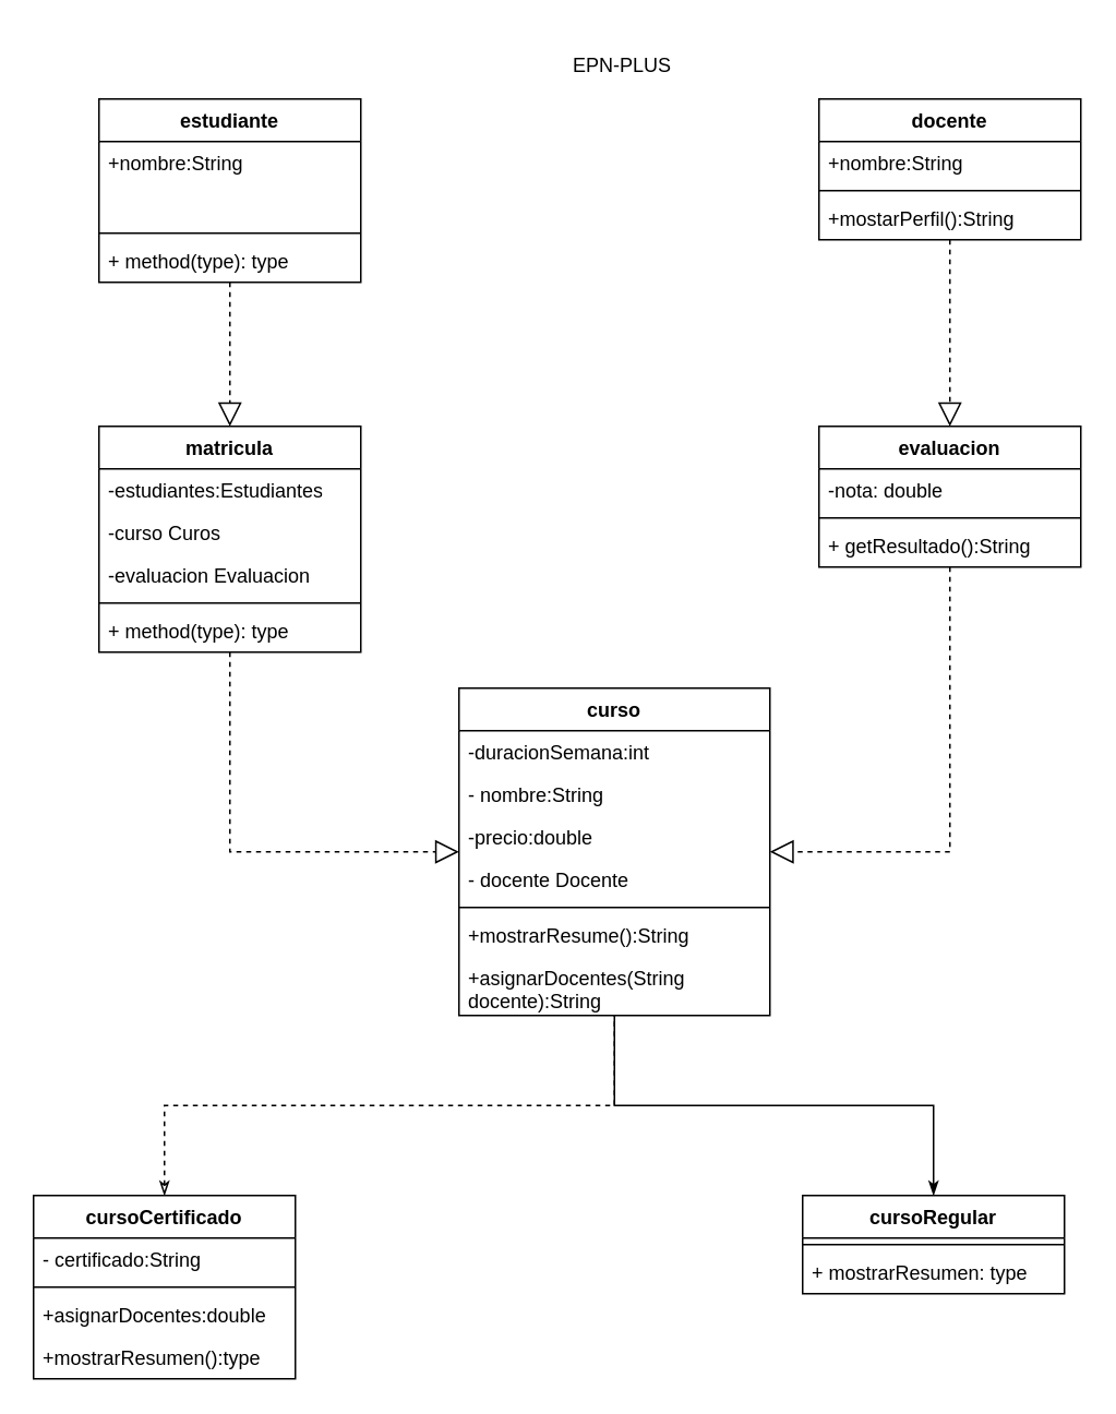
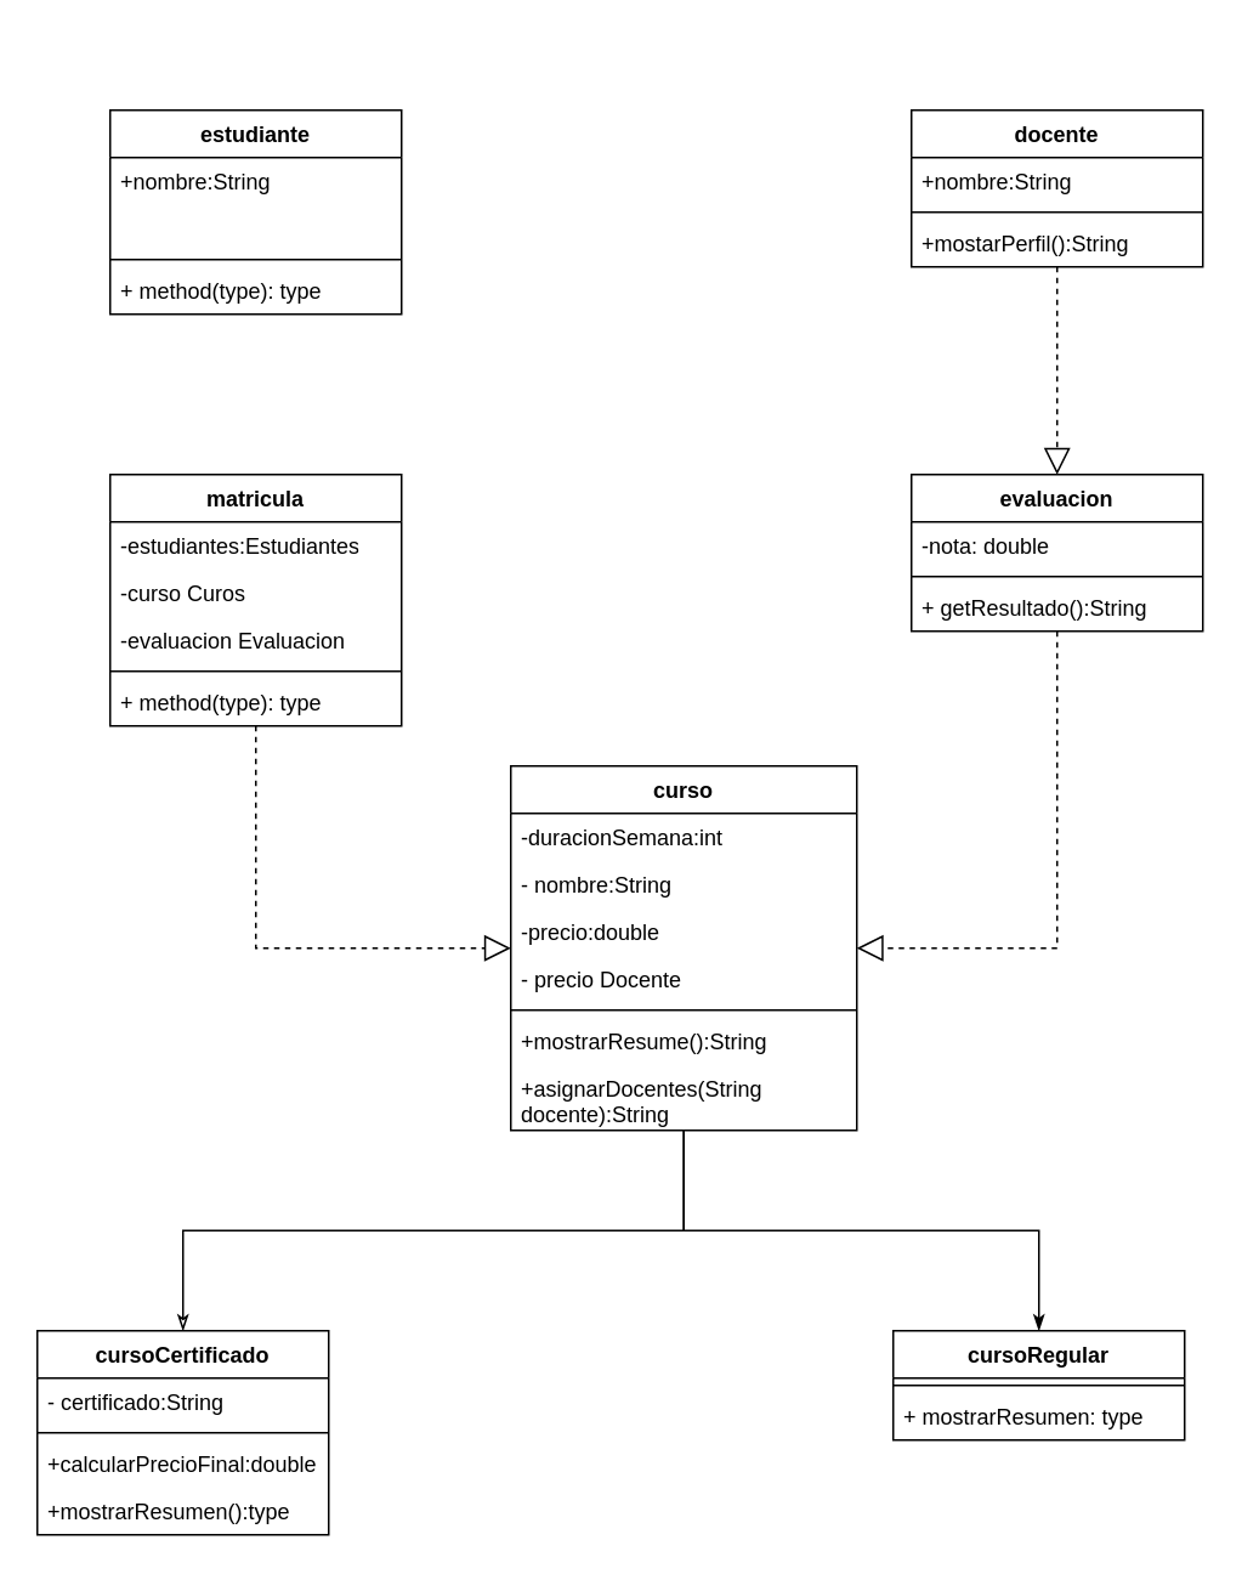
- <mxCell id="10" value="EPN-PLUS" style="text;html=1;align=center;verticalAlign=middle;whiteSpace=wrap;rounded=0;" vertex="1" parent="1"><mxGeometry x="240" y="20" width="280" height="40" as="geometry" /></mxCell>
- <mxCell id="40" value="" style="endArrow=block;dashed=1;endFill=0;endSize=12;html=1;rounded=0;exitX=0.5;exitY=1;exitDx=0;exitDy=0;entryX=0.5;entryY=0;entryDx=0;entryDy=0;" edge="1" parent="1" source="25" target="30"><mxGeometry width="160" relative="1" as="geometry"><mxPoint x="70" y="160" as="sourcePoint" /><mxPoint x="230" y="160" as="targetPoint" /></mxGeometry></mxCell>
- <mxCell id="6" value="- docente Docente" style="text;strokeColor=none;fillColor=none;align=left;verticalAlign=top;spacingLeft=4;spacingRight=4;overflow=hidden;rotatable=0;points=[[0,0.5],[1,0.5]];portConstraint=eastwest;whiteSpace=wrap;html=1;" vertex="1" parent="2"><mxGeometry y="104" width="190" height="26" as="geometry" /></mxCell>
+ <mxCell id="6" value="- precio Docente" style="text;strokeColor=none;fillColor=none;align=left;verticalAlign=top;spacingLeft=4;spacingRight=4;overflow=hidden;rotatable=0;points=[[0,0.5],[1,0.5]];portConstraint=eastwest;whiteSpace=wrap;html=1;" vertex="1" parent="2"><mxGeometry y="104" width="190" height="26" as="geometry" /></mxCell>
- <mxCell id="11" style="edgeStyle=orthogonalEdgeStyle;rounded=0;orthogonalLoop=1;jettySize=auto;html=1;exitX=0.5;exitY=0;exitDx=0;exitDy=0;entryX=0.5;entryY=1;entryDx=0;entryDy=0;startArrow=classicThin;startFill=0;endArrow=none;dashed=1;" edge="1" parent="1" source="12" target="2"><mxGeometry relative="1" as="geometry" /></mxCell>
+ <mxCell id="11" style="edgeStyle=orthogonalEdgeStyle;rounded=0;orthogonalLoop=1;jettySize=auto;html=1;exitX=0.5;exitY=0;exitDx=0;exitDy=0;entryX=0.5;entryY=1;entryDx=0;entryDy=0;startArrow=classicThin;startFill=0;endArrow=none;" edge="1" parent="1" source="12" target="2"><mxGeometry relative="1" as="geometry" /></mxCell>
- <mxCell id="15" value="+asignarDocentes:double" style="text;strokeColor=none;fillColor=none;align=left;verticalAlign=top;spacingLeft=4;spacingRight=4;overflow=hidden;rotatable=0;points=[[0,0.5],[1,0.5]];portConstraint=eastwest;whiteSpace=wrap;html=1;" vertex="1" parent="12"><mxGeometry y="60" width="160" height="26" as="geometry" /></mxCell>
+ <mxCell id="15" value="+calcularPrecioFinal:double" style="text;strokeColor=none;fillColor=none;align=left;verticalAlign=top;spacingLeft=4;spacingRight=4;overflow=hidden;rotatable=0;points=[[0,0.5],[1,0.5]];portConstraint=eastwest;whiteSpace=wrap;html=1;" vertex="1" parent="12"><mxGeometry y="60" width="160" height="26" as="geometry" /></mxCell>
